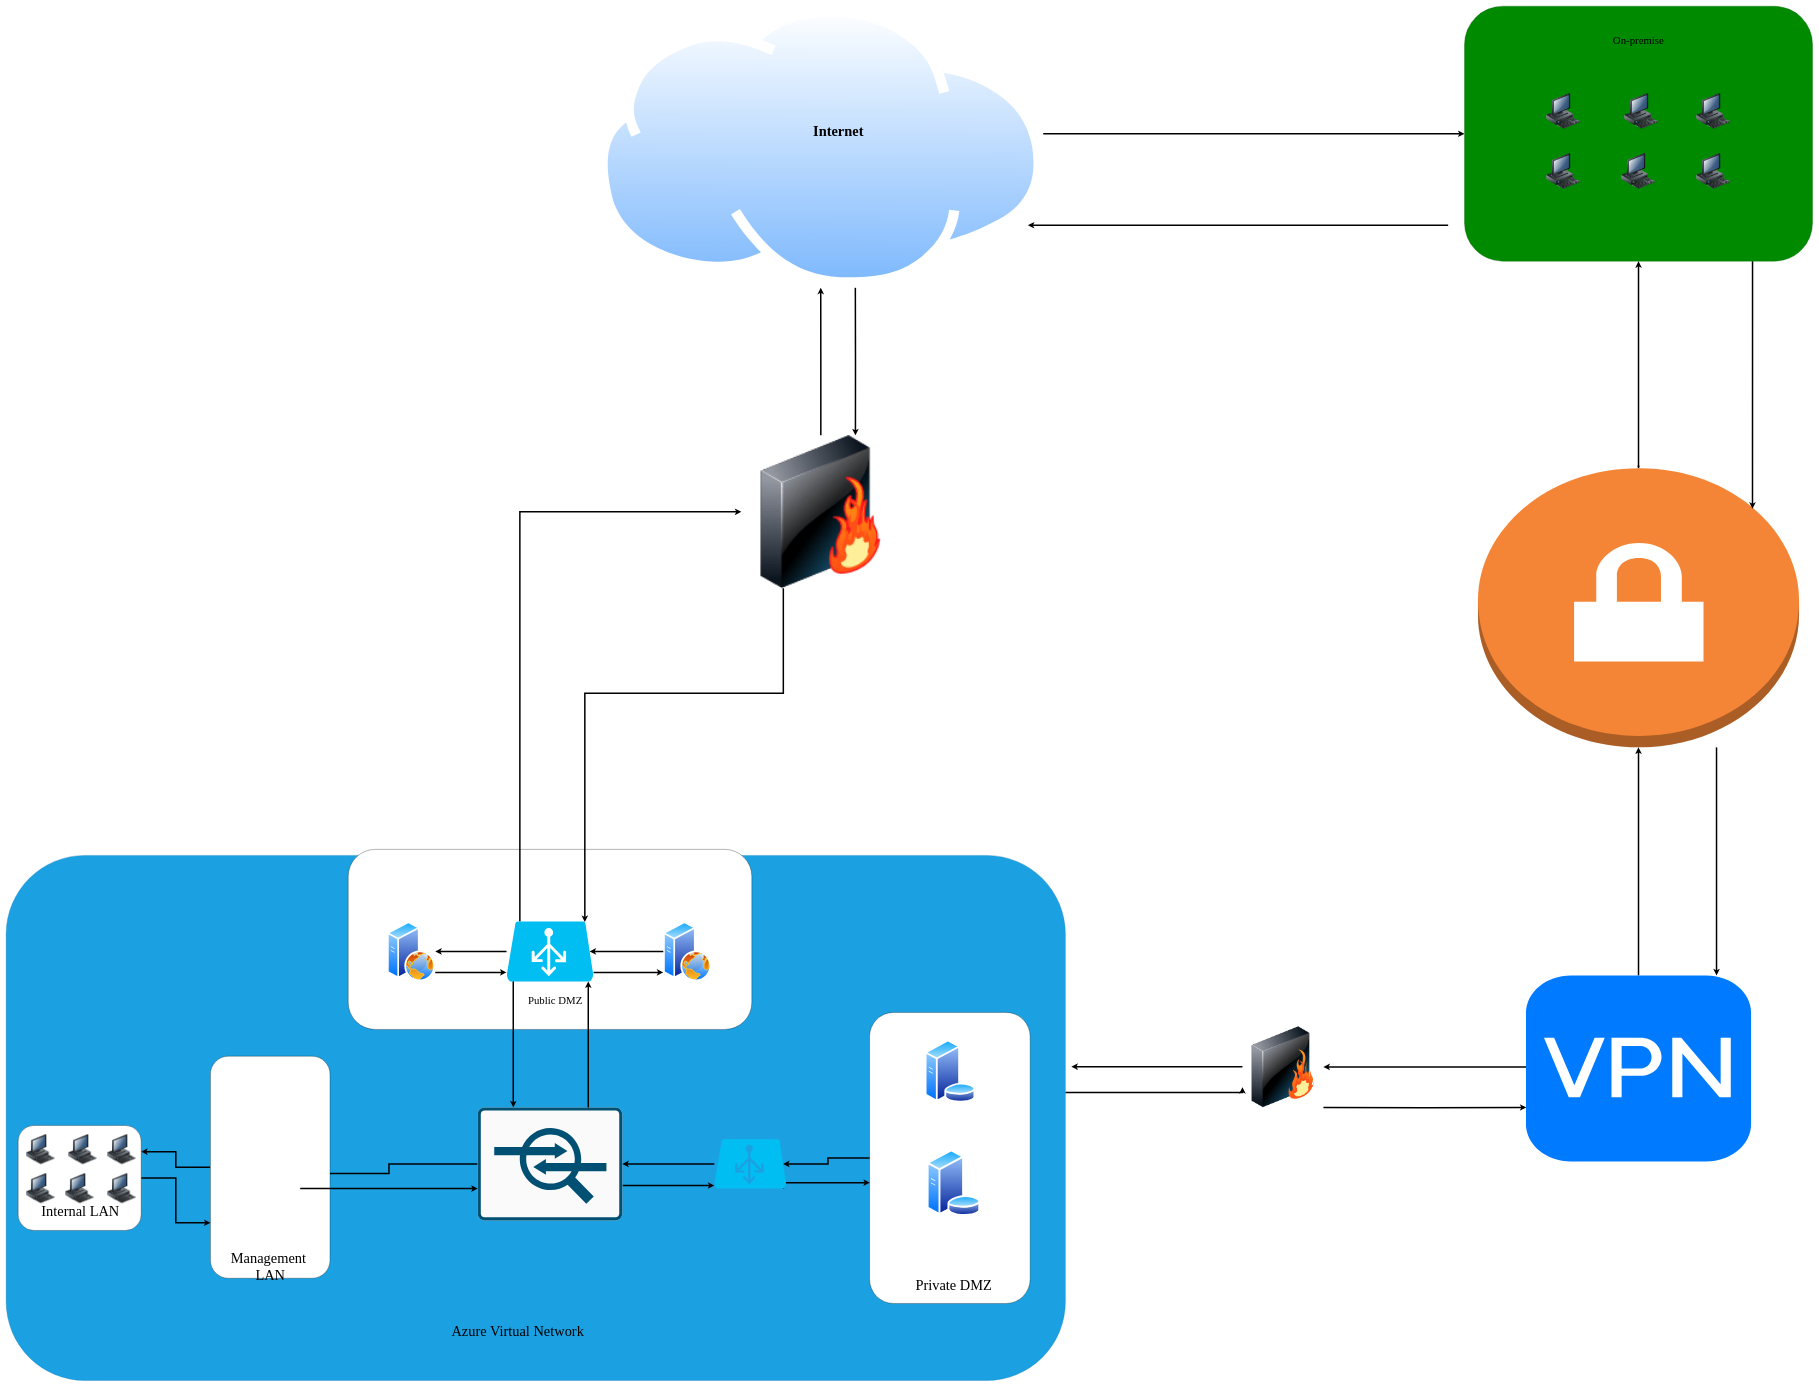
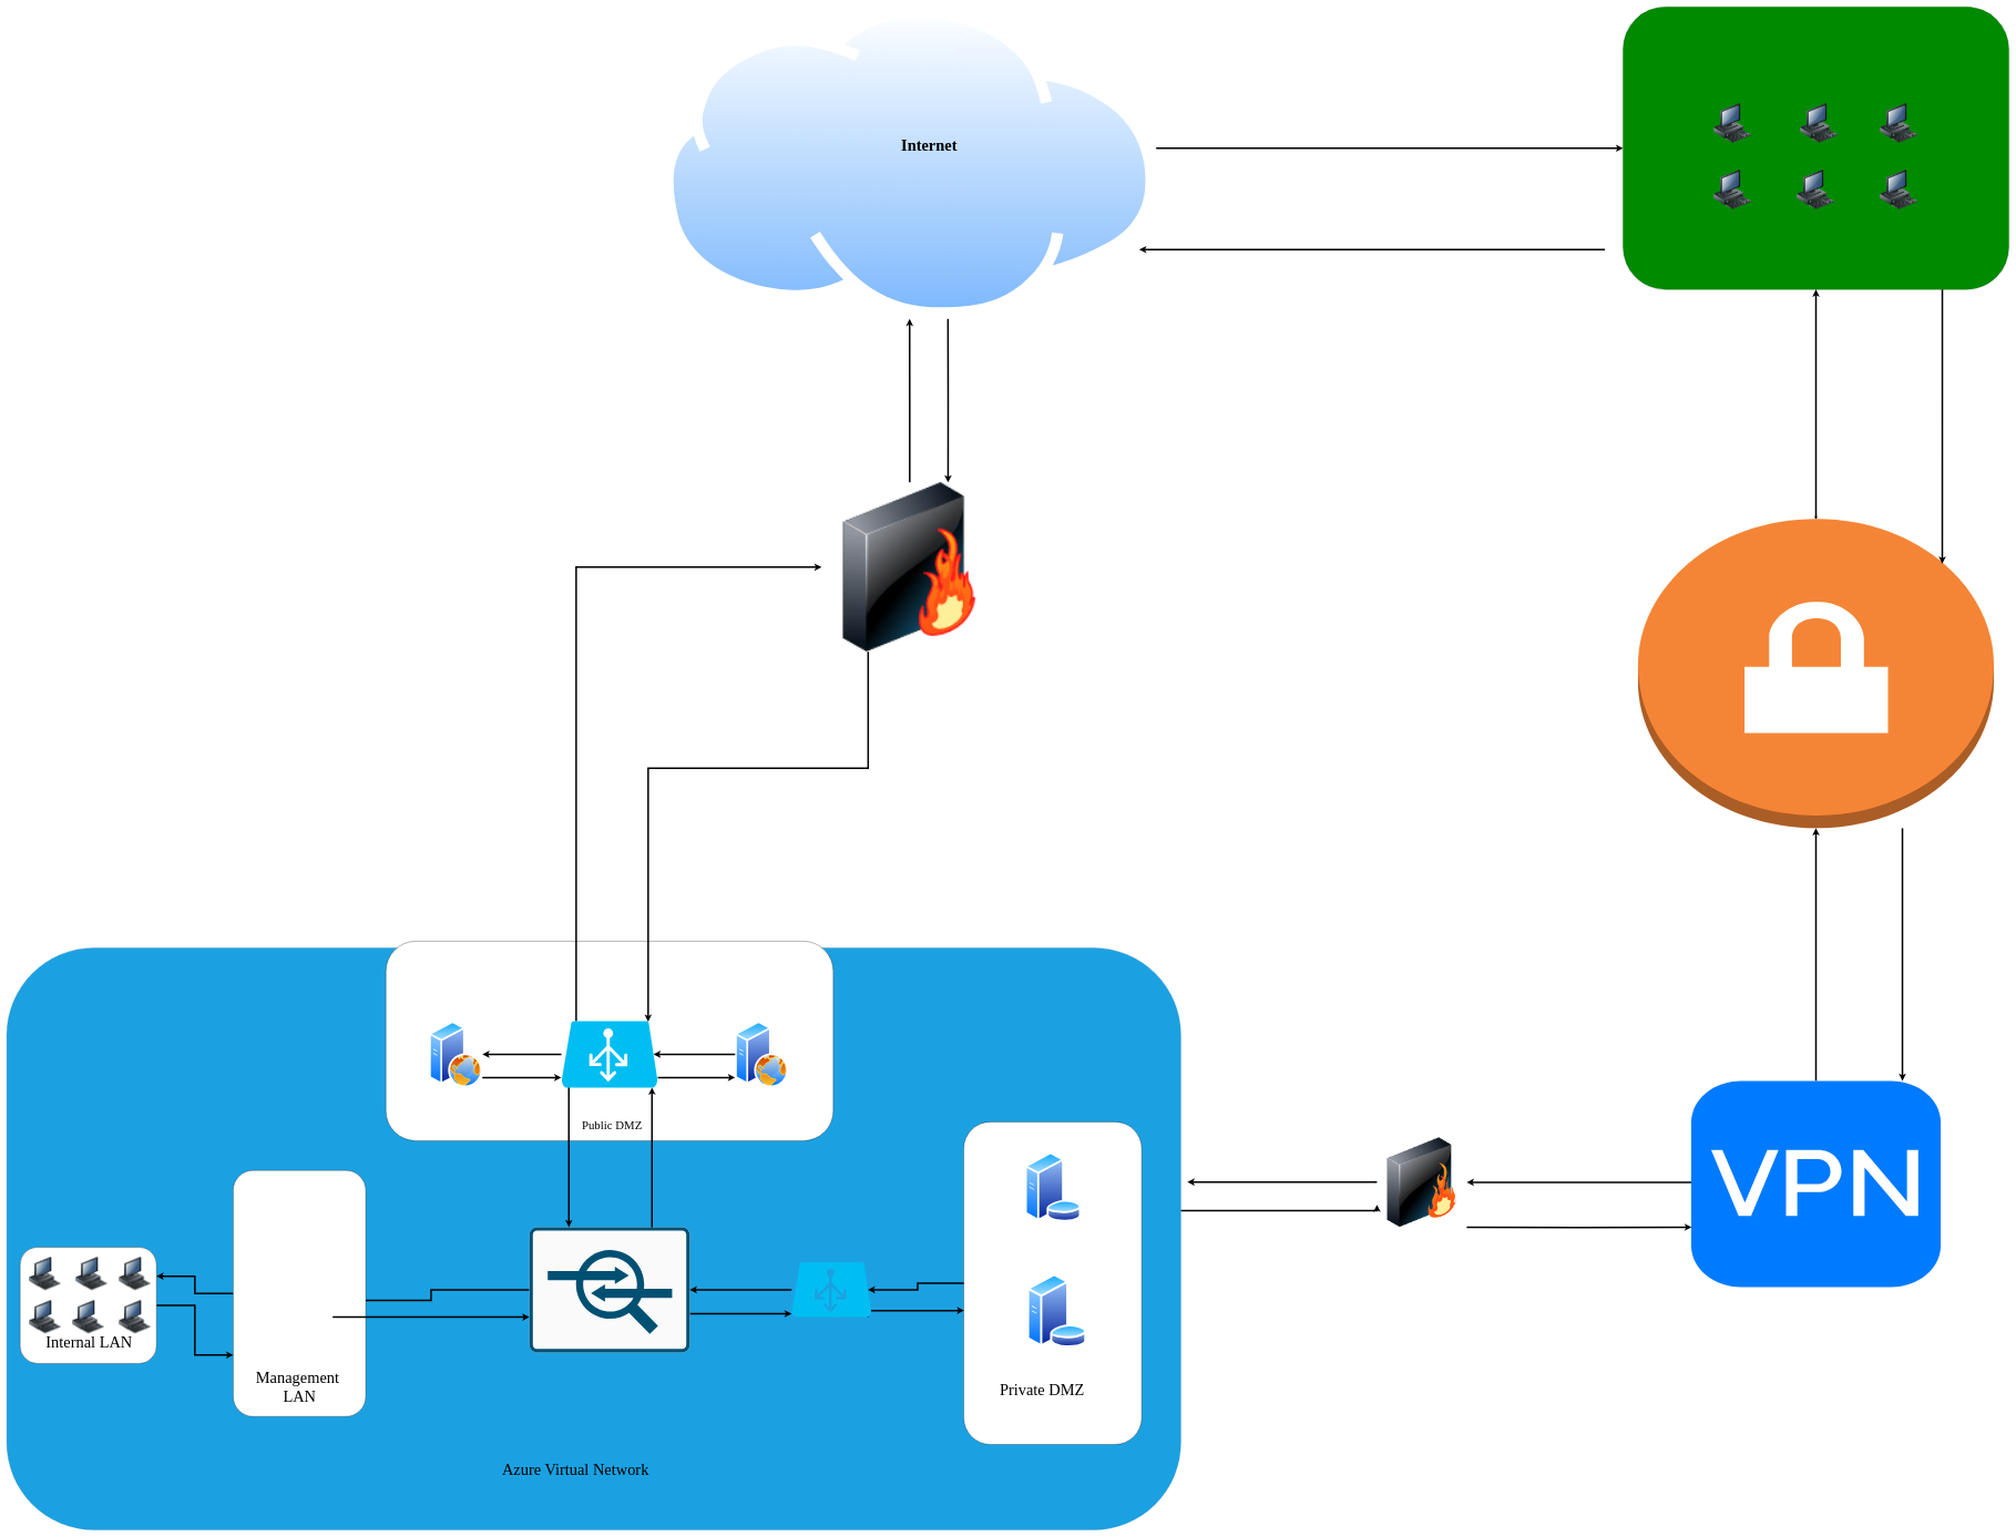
- <mxCell id="23" value="&lt;font face=&quot;Comic Sans MS&quot; style=&quot;font-size: 36px;&quot;&gt;On-premise&lt;/font&gt;" style="text;strokeColor=none;align=center;fillColor=none;html=1;verticalAlign=middle;whiteSpace=wrap;rounded=0;" vertex="1" parent="1"><mxGeometry x="5175" y="40" width="570" height="190" as="geometry" /></mxCell>
- <mxCell id="32" value="&lt;font face=&quot;Comic Sans MS&quot; style=&quot;font-size: 36px;&quot;&gt;Public DMZ&lt;/font&gt;" style="text;strokeColor=none;align=center;fillColor=none;html=1;verticalAlign=middle;whiteSpace=wrap;rounded=0;" vertex="1" parent="1"><mxGeometry x="1610" y="3290" width="480" height="90" as="geometry" /></mxCell>
+ <mxCell id="32" value="&lt;font face=&quot;Comic Sans MS&quot; style=&quot;font-size: 36px;&quot;&gt;Public DMZ&lt;/font&gt;" style="text;strokeColor=none;align=center;fillColor=none;html=1;verticalAlign=middle;whiteSpace=wrap;rounded=0;" vertex="1" parent="1"><mxGeometry x="1600" y="3340" width="480" height="90" as="geometry" /></mxCell>
- <mxCell id="57" value="&lt;font face=&quot;Comic Sans MS&quot; style=&quot;font-size: 48px;&quot;&gt;Management&amp;nbsp;&lt;/font&gt;&lt;div&gt;&lt;font face=&quot;Comic Sans MS&quot;&gt;&lt;span style=&quot;font-size: 48px;&quot;&gt;LAN&lt;/span&gt;&lt;/font&gt;&lt;/div&gt;" style="text;strokeColor=none;align=center;fillColor=none;html=1;verticalAlign=middle;whiteSpace=wrap;rounded=0;" vertex="1" parent="1"><mxGeometry x="742.5" y="4175.78" width="315" height="90" as="geometry" /></mxCell>
+ <mxCell id="57" value="&lt;font face=&quot;Comic Sans MS&quot; style=&quot;font-size: 48px;&quot;&gt;Management&amp;nbsp;&lt;/font&gt;&lt;div&gt;&lt;font face=&quot;Comic Sans MS&quot;&gt;&lt;span style=&quot;font-size: 48px;&quot;&gt;LAN&lt;/span&gt;&lt;/font&gt;&lt;/div&gt;" style="text;strokeColor=none;align=center;fillColor=none;html=1;verticalAlign=middle;whiteSpace=wrap;rounded=0;" vertex="1" parent="1"><mxGeometry x="742.5" y="4125.78" width="315" height="90" as="geometry" /></mxCell>
- <mxCell id="43" value="&lt;font face=&quot;Comic Sans MS&quot; style=&quot;font-size: 48px;&quot;&gt;Private DMZ&lt;/font&gt;" style="text;strokeColor=none;align=center;fillColor=none;html=1;verticalAlign=middle;whiteSpace=wrap;rounded=0;" vertex="1" parent="1"><mxGeometry x="2937.5" y="4238.28" width="480" height="90" as="geometry" /></mxCell>
+ <mxCell id="43" value="&lt;font face=&quot;Comic Sans MS&quot; style=&quot;font-size: 48px;&quot;&gt;Private DMZ&lt;/font&gt;" style="text;strokeColor=none;align=center;fillColor=none;html=1;verticalAlign=middle;whiteSpace=wrap;rounded=0;" vertex="1" parent="1"><mxGeometry x="2892.5" y="4133.28" width="480" height="90" as="geometry" /></mxCell>
- <mxCell id="30" value="&lt;font face=&quot;Comic Sans MS&quot; style=&quot;font-size: 48px;&quot;&gt;Azure Virtual Network&lt;/font&gt;" style="text;strokeColor=none;align=center;fillColor=none;html=1;verticalAlign=middle;whiteSpace=wrap;rounded=0;" vertex="1" parent="1"><mxGeometry x="1460" y="4355" width="530" height="160" as="geometry" /></mxCell>
+ <mxCell id="30" value="&lt;font face=&quot;Comic Sans MS&quot; style=&quot;font-size: 48px;&quot;&gt;Azure Virtual Network&lt;/font&gt;" style="text;strokeColor=none;align=center;fillColor=none;html=1;verticalAlign=middle;whiteSpace=wrap;rounded=0;" vertex="1" parent="1"><mxGeometry x="1465" y="4340" width="530" height="160" as="geometry" /></mxCell>
